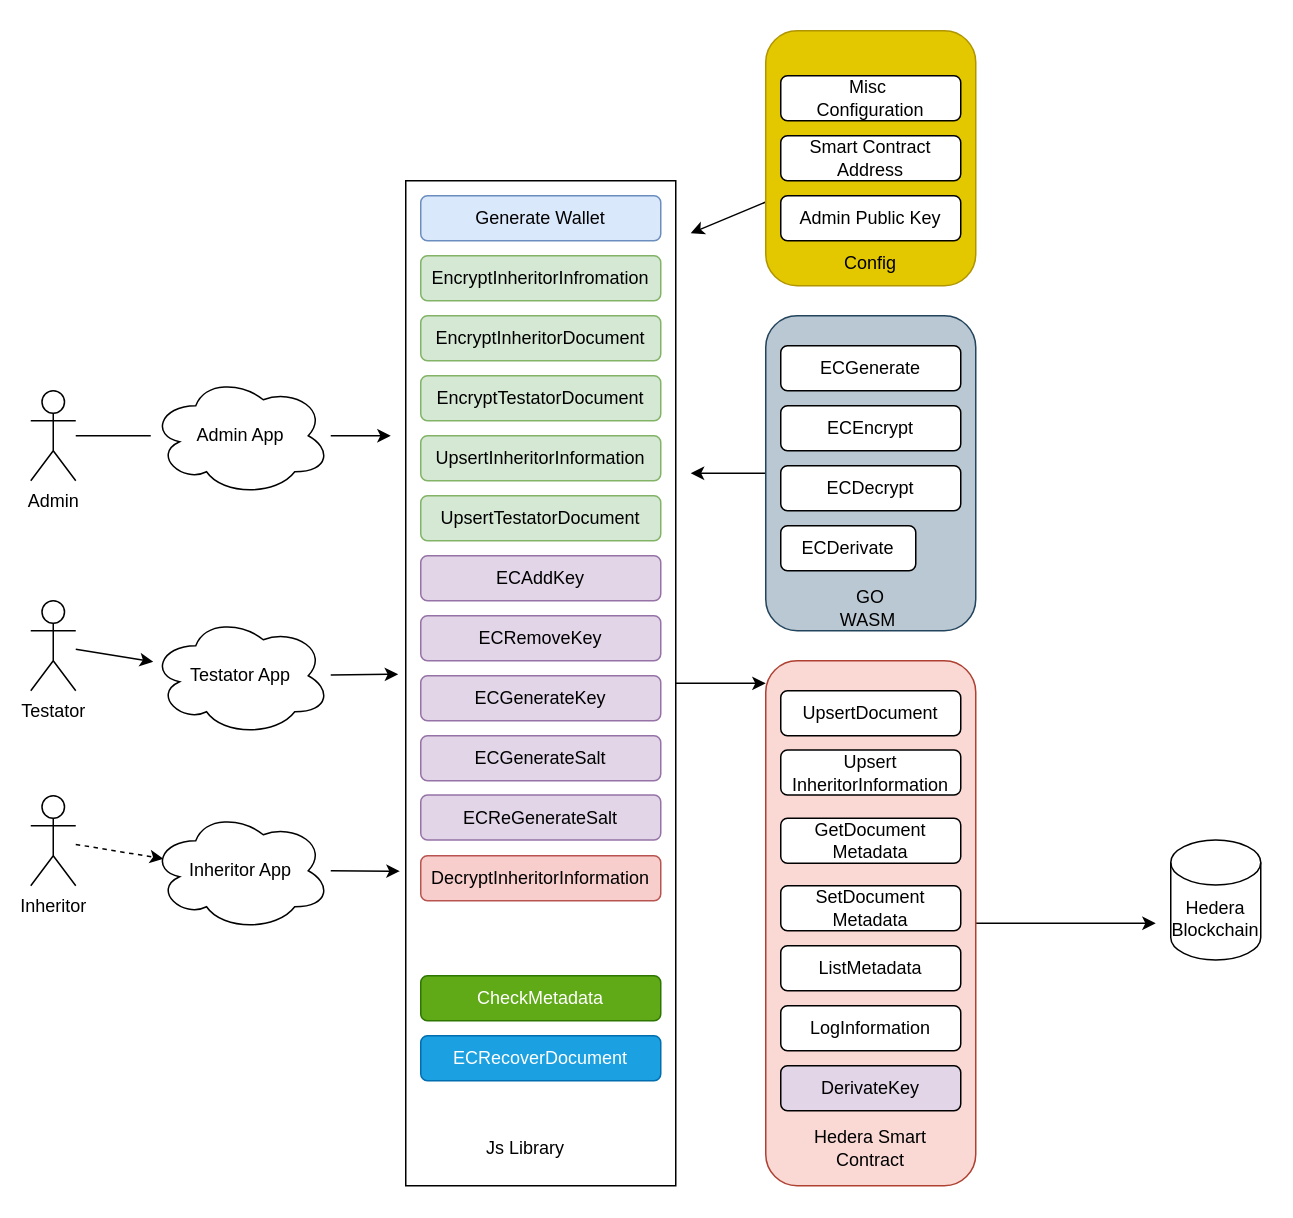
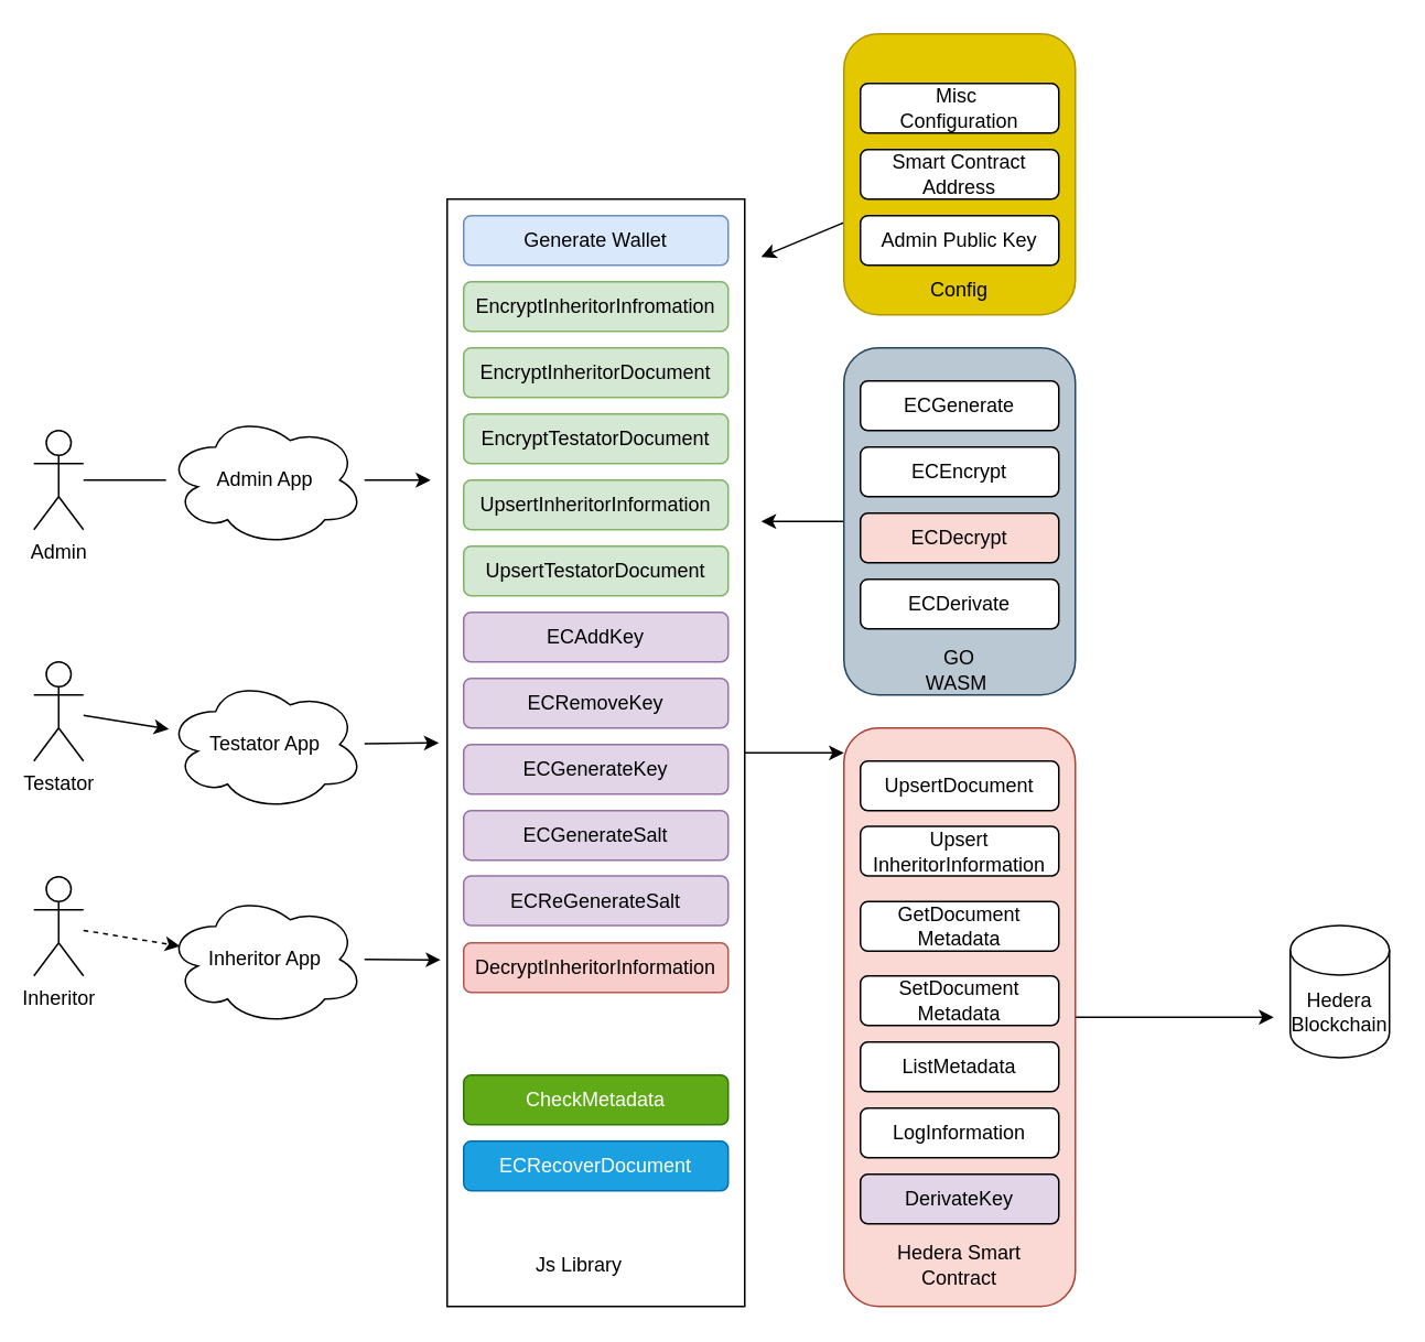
- <mxCell id="27" value="ECDecrypt" style="rounded=1;whiteSpace=wrap;html=1;" parent="1" vertex="1"><mxGeometry x="520" y="310" width="120" height="30" as="geometry" /></mxCell>
+ <mxCell id="27" value="ECDecrypt" style="rounded=1;whiteSpace=wrap;html=1;fillColor=#fad9d5;" parent="1" vertex="1"><mxGeometry x="520" y="310" width="120" height="30" as="geometry" /></mxCell>
- <mxCell id="28" value="ECDerivate" style="rounded=1;whiteSpace=wrap;html=1;" parent="1" vertex="1"><mxGeometry x="520" y="350" width="90" height="30" as="geometry" /></mxCell>
+ <mxCell id="28" value="ECDerivate" style="rounded=1;whiteSpace=wrap;html=1;" parent="1" vertex="1"><mxGeometry x="520" y="350" width="120" height="30" as="geometry" /></mxCell>
